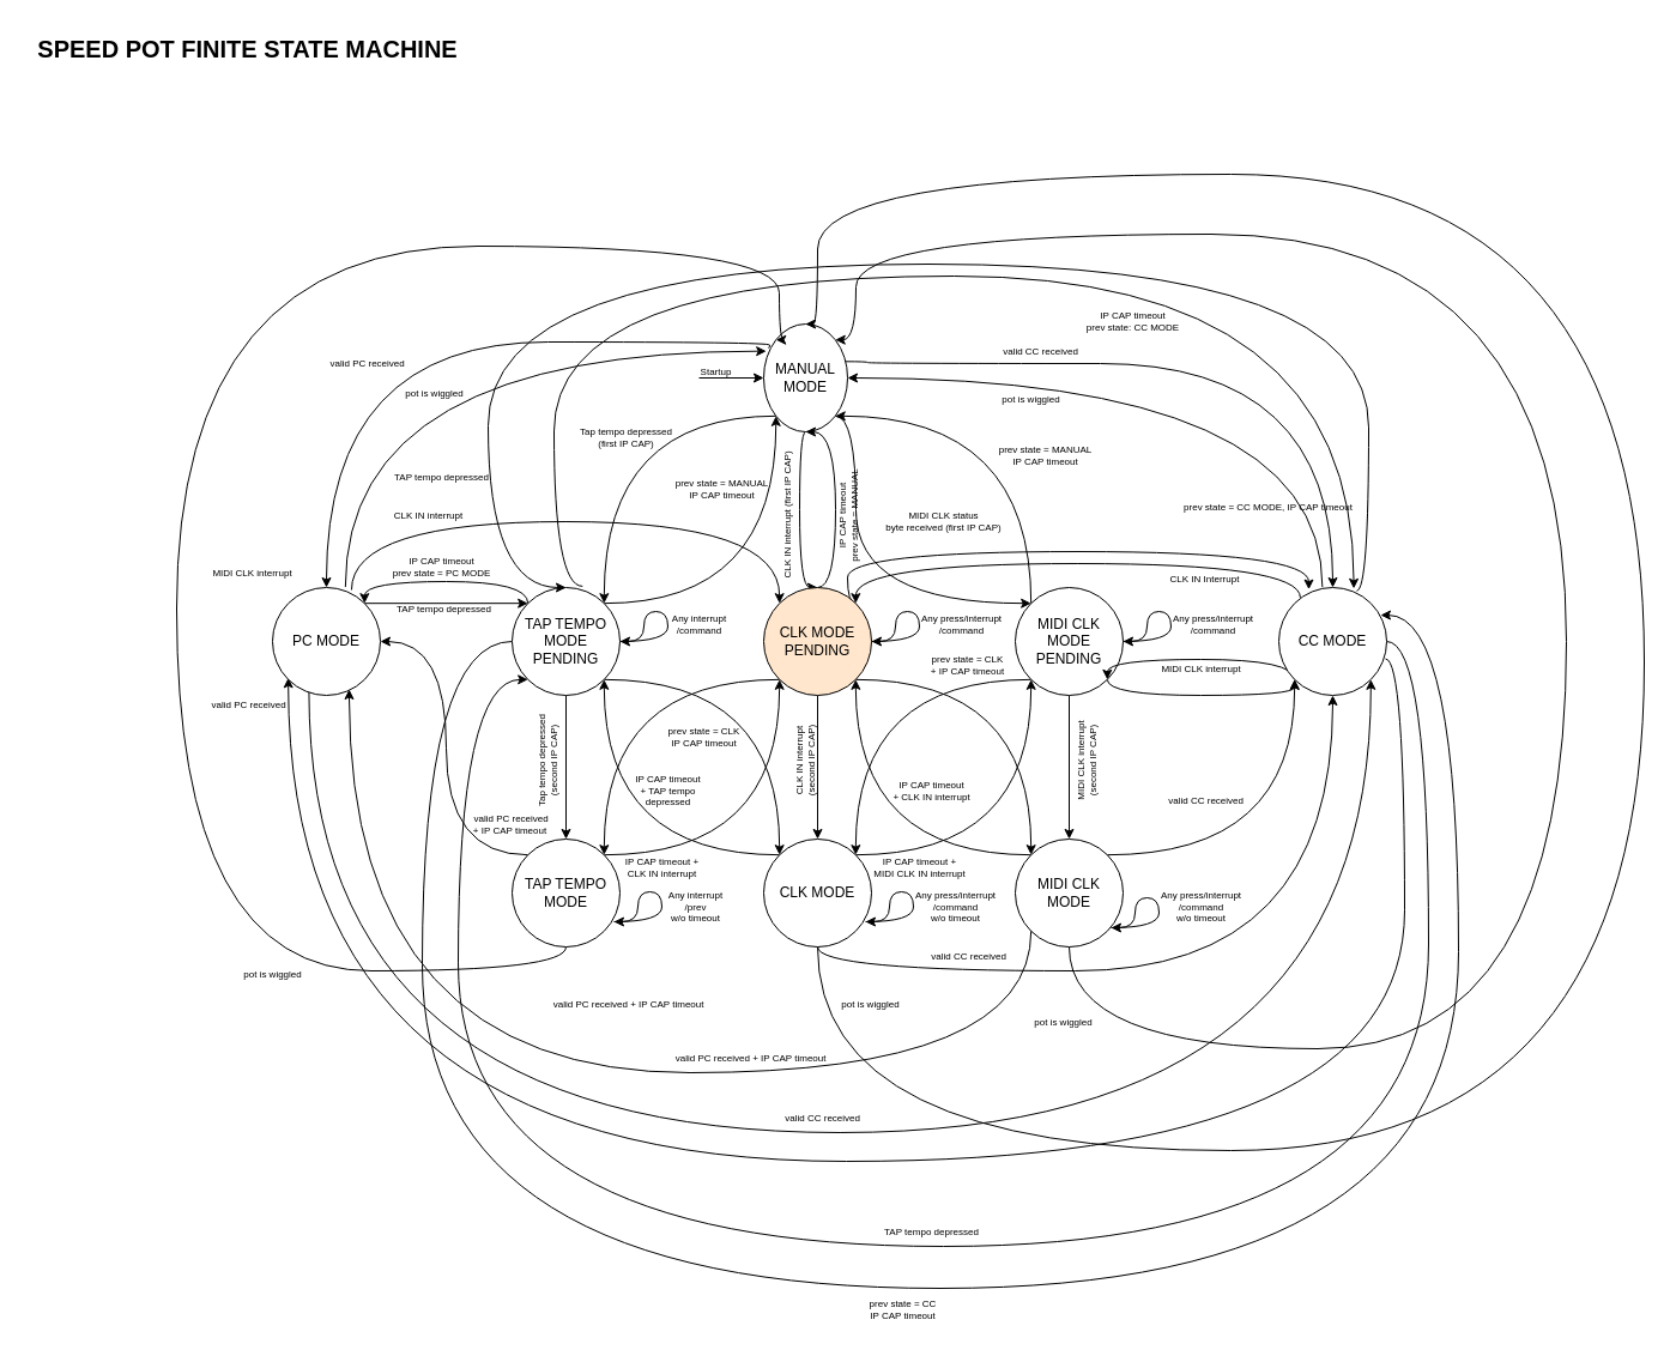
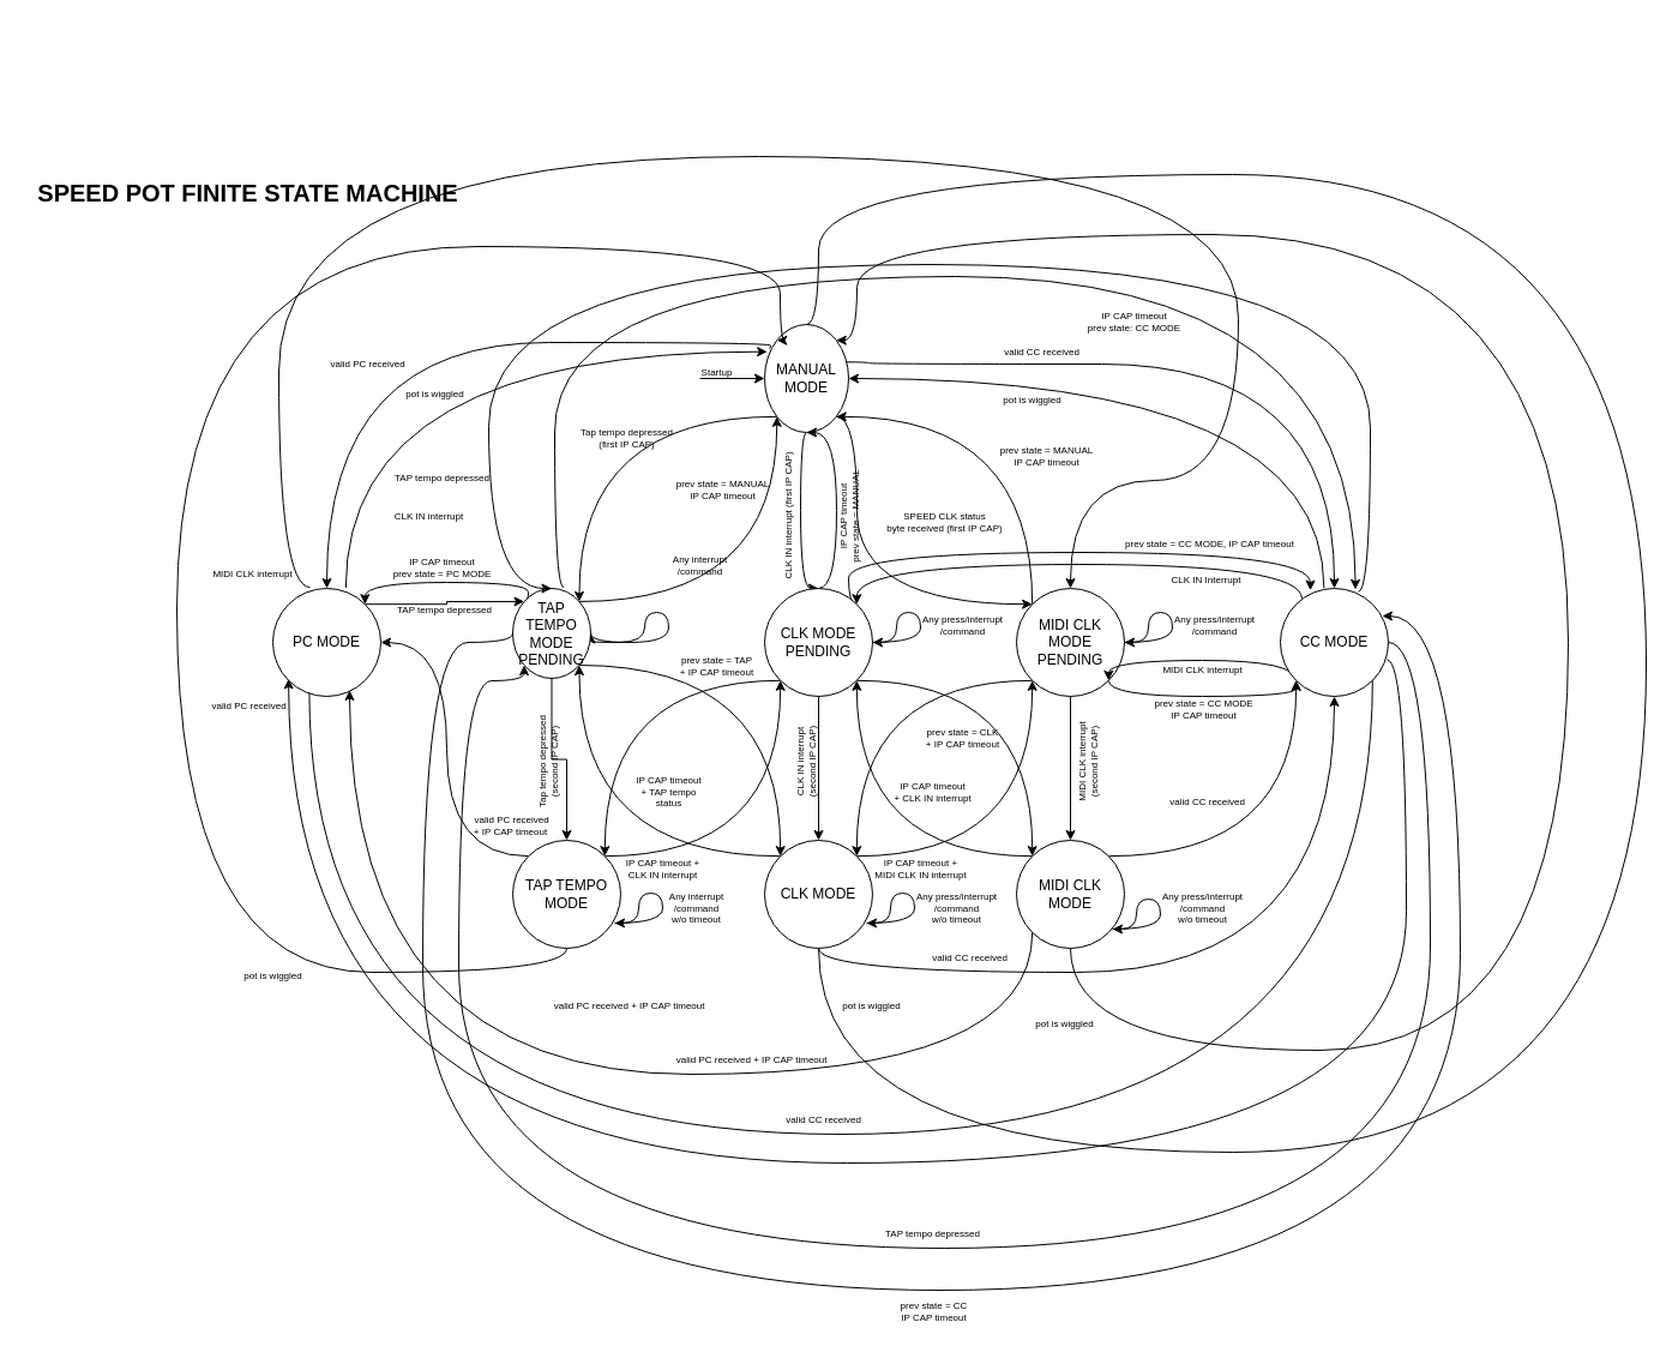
- <mxCell id="40" value="SPEED POT FINITE STATE MACHINE" style="text;html=1;align=center;verticalAlign=middle;resizable=0;points=[];autosize=1;strokeColor=none;fillColor=none;fontStyle=1;fontSize=20;" parent="1" vertex="1"><mxGeometry x="20.5" y="20" width="370" height="40" as="geometry" /></mxCell>
+ <mxCell id="40" value="SPEED POT FINITE STATE MACHINE" style="text;html=1;align=center;verticalAlign=middle;resizable=0;points=[];autosize=1;strokeColor=none;fillColor=none;fontStyle=1;fontSize=20;" parent="1" vertex="1"><mxGeometry x="20.5" y="140" width="370" height="40" as="geometry" /></mxCell>
+ <mxCell id="72" style="edgeStyle=orthogonalEdgeStyle;rounded=0;orthogonalLoop=1;jettySize=auto;html=1;exitX=0.344;exitY=-0.011;exitDx=0;exitDy=0;entryX=0.5;entryY=0;entryDx=0;entryDy=0;curved=1;exitPerimeter=0;" edge="1" parent="1" source="73" target="25"><mxGeometry relative="1" as="geometry"><Array as="points"><mxPoint x="232" y="489" /><mxPoint x="232" y="130" /><mxPoint x="1032" y="130" /><mxPoint x="1032" y="400" /><mxPoint x="892" y="400" /></Array></mxGeometry></mxCell>
- <mxCell id="33" style="edgeStyle=orthogonalEdgeStyle;rounded=0;orthogonalLoop=1;jettySize=auto;html=1;exitX=0.5;exitY=1;exitDx=0;exitDy=0;entryX=0.5;entryY=0;entryDx=0;entryDy=0;curved=1;" parent="1" source="34" target="7" edge="1"><mxGeometry relative="1" as="geometry"><Array as="points"><mxPoint x="682" y="960" /><mxPoint x="1372" y="960" /><mxPoint x="1372" y="145" /><mxPoint x="682" y="145" /></Array></mxGeometry></mxCell>
+ <mxCell id="33" style="edgeStyle=orthogonalEdgeStyle;rounded=0;orthogonalLoop=1;jettySize=auto;html=1;exitX=0.5;exitY=1;exitDx=0;exitDy=0;entryX=0.5;entryY=0;entryDx=0;entryDy=0;curved=1;endArrow=none;" parent="1" source="34" target="7" edge="1"><mxGeometry relative="1" as="geometry"><Array as="points"><mxPoint x="682" y="960" /><mxPoint x="1372" y="960" /><mxPoint x="1372" y="145" /><mxPoint x="682" y="145" /></Array></mxGeometry></mxCell>
- <mxCell id="80" value="&lt;div&gt;prev state = CC MODE, IP CAP timeout&lt;/div&gt;" style="text;html=1;align=center;verticalAlign=middle;resizable=0;points=[];autosize=1;strokeColor=none;fillColor=none;fontSize=8;" vertex="1" parent="1"><mxGeometry x="978" y="410" width="160" height="25" as="geometry" /></mxCell>
+ <mxCell id="80" value="&lt;div&gt;prev state = CC MODE, IP CAP timeout&lt;/div&gt;" style="text;html=1;align=center;verticalAlign=middle;resizable=0;points=[];autosize=1;strokeColor=none;fillColor=none;fontSize=8;" vertex="1" parent="1"><mxGeometry x="928" y="440" width="160" height="25" as="geometry" /></mxCell>
- <mxCell id="107" style="edgeStyle=orthogonalEdgeStyle;rounded=0;orthogonalLoop=1;jettySize=auto;html=1;exitX=0;exitY=0;exitDx=0;exitDy=0;entryX=0.733;entryY=0.022;entryDx=0;entryDy=0;entryPerimeter=0;curved=1;startArrow=classic;startFill=1;endArrow=none;" edge="1" parent="1" source="20" target="73"><mxGeometry relative="1" as="geometry"><Array as="points"><mxPoint x="650" y="435" /><mxPoint x="293" y="435" /></Array></mxGeometry></mxCell>
- <mxCell id="45" value="MIDI CLK status&lt;div&gt;byte received (first IP CAP)&lt;/div&gt;" style="text;html=1;align=center;verticalAlign=middle;resizable=0;points=[];autosize=1;strokeColor=none;fillColor=none;fontSize=8;" parent="1" vertex="1"><mxGeometry x="727" y="420" width="120" height="30" as="geometry" /></mxCell>
+ <mxCell id="45" value="SPEED CLK status&lt;div&gt;byte received (first IP CAP)&lt;/div&gt;" style="text;html=1;align=center;verticalAlign=middle;resizable=0;points=[];autosize=1;strokeColor=none;fillColor=none;fontSize=8;" parent="1" vertex="1"><mxGeometry x="727" y="420" width="120" height="30" as="geometry" /></mxCell>
- <mxCell id="59" value="Any interrupt&lt;div&gt;/command&lt;/div&gt;" style="text;html=1;align=center;verticalAlign=middle;resizable=0;points=[];autosize=1;strokeColor=none;fillColor=none;fontSize=8;" parent="1" vertex="1"><mxGeometry x="550" y="503" width="65" height="35" as="geometry" /></mxCell>
+ <mxCell id="59" value="Any interrupt&lt;div&gt;/command&lt;/div&gt;" style="text;html=1;align=center;verticalAlign=middle;resizable=0;points=[];autosize=1;strokeColor=none;fillColor=none;fontSize=8;" parent="1" vertex="1"><mxGeometry x="550" y="453" width="65" height="35" as="geometry" /></mxCell>
- <mxCell id="14" value="TAP TEMPO MODE PENDING" style="ellipse;whiteSpace=wrap;html=1;aspect=fixed;" parent="1" vertex="1"><mxGeometry x="427" y="490" width="90" height="90" as="geometry" /></mxCell>
+ <mxCell id="14" value="TAP TEMPO MODE PENDING" style="ellipse;whiteSpace=wrap;html=1;aspect=fixed;" parent="1" vertex="1"><mxGeometry x="427" y="490" width="65" height="75" as="geometry" /></mxCell>
- <mxCell id="20" value="CLK MODE PENDING" style="ellipse;whiteSpace=wrap;html=1;aspect=fixed;fillColor=#ffe6cc;" parent="1" vertex="1"><mxGeometry x="637" y="490" width="90" height="90" as="geometry" /></mxCell>
+ <mxCell id="20" value="CLK MODE PENDING" style="ellipse;whiteSpace=wrap;html=1;aspect=fixed;" parent="1" vertex="1"><mxGeometry x="637" y="490" width="90" height="90" as="geometry" /></mxCell>
+ <mxCell id="52" value="&lt;div&gt;prev state = TAP&lt;/div&gt;+ IP CAP timeout" style="text;html=1;align=center;verticalAlign=middle;resizable=0;points=[];autosize=1;strokeColor=none;fillColor=none;fontSize=8;" parent="1" vertex="1"><mxGeometry x="557" y="540" width="80" height="30" as="geometry" /></mxCell>
- <mxCell id="55" value="&lt;div&gt;prev state = CLK&lt;/div&gt;+ IP CAP timeout" style="text;html=1;align=center;verticalAlign=middle;resizable=0;points=[];autosize=1;strokeColor=none;fillColor=none;fontSize=8;" parent="1" vertex="1"><mxGeometry x="767" y="540" width="80" height="30" as="geometry" /></mxCell>
+ <mxCell id="55" value="&lt;div&gt;prev state = CLK&lt;/div&gt;+ IP CAP timeout" style="text;html=1;align=center;verticalAlign=middle;resizable=0;points=[];autosize=1;strokeColor=none;fillColor=none;fontSize=8;" parent="1" vertex="1"><mxGeometry x="762" y="600" width="80" height="30" as="geometry" /></mxCell>
- <mxCell id="70" style="edgeStyle=orthogonalEdgeStyle;rounded=0;orthogonalLoop=1;jettySize=auto;html=1;exitX=0.338;exitY=0.963;exitDx=0;exitDy=0;entryX=1;entryY=1;entryDx=0;entryDy=0;curved=1;exitPerimeter=0;" parent="1" source="73" target="69" edge="1"><mxGeometry relative="1" as="geometry"><Array as="points"><mxPoint x="257" y="945" /><mxPoint x="1144" y="945" /></Array></mxGeometry></mxCell>
+ <mxCell id="70" style="edgeStyle=orthogonalEdgeStyle;rounded=0;orthogonalLoop=1;jettySize=auto;html=1;exitX=0.338;exitY=0.963;exitDx=0;exitDy=0;entryX=1;entryY=1;entryDx=0;entryDy=0;curved=1;exitPerimeter=0;endArrow=none;" parent="1" source="73" target="69" edge="1"><mxGeometry relative="1" as="geometry"><Array as="points"><mxPoint x="257" y="945" /><mxPoint x="1144" y="945" /></Array></mxGeometry></mxCell>
+ <mxCell id="77" value="&lt;div&gt;prev state = CC MODE&lt;/div&gt;IP CAP timeout" style="text;html=1;align=center;verticalAlign=middle;resizable=0;points=[];autosize=1;strokeColor=none;fillColor=none;fontSize=8;" vertex="1" parent="1"><mxGeometry x="950" y="573" width="105" height="35" as="geometry" /></mxCell>
- <mxCell id="51" value="&lt;div&gt;prev state = CLK&lt;/div&gt;IP CAP timeout" style="text;html=1;align=center;verticalAlign=middle;resizable=0;points=[];autosize=1;strokeColor=none;fillColor=none;fontSize=8;" parent="1" vertex="1"><mxGeometry x="547" y="600" width="80" height="30" as="geometry" /></mxCell>
- <mxCell id="50" value="IP CAP timeout&lt;div&gt;+ TAP tempo&lt;/div&gt;&lt;div&gt;depressed&lt;/div&gt;" style="text;html=1;align=center;verticalAlign=middle;resizable=0;points=[];autosize=1;strokeColor=none;fillColor=none;fontSize=8;" parent="1" vertex="1"><mxGeometry x="517" y="640" width="80" height="40" as="geometry" /></mxCell>
+ <mxCell id="50" value="IP CAP timeout&lt;div&gt;+ TAP tempo&lt;/div&gt;&lt;div&gt;status&lt;/div&gt;" style="text;html=1;align=center;verticalAlign=middle;resizable=0;points=[];autosize=1;strokeColor=none;fillColor=none;fontSize=8;" parent="1" vertex="1"><mxGeometry x="517" y="640" width="80" height="40" as="geometry" /></mxCell>
- <mxCell id="94" value="Any interrupt&lt;div&gt;/prev&lt;/div&gt;&lt;div&gt;w/o timeout&lt;/div&gt;" style="text;html=1;align=center;verticalAlign=middle;resizable=0;points=[];autosize=1;strokeColor=none;fillColor=none;fontSize=8;" vertex="1" parent="1"><mxGeometry x="547" y="734" width="65" height="45" as="geometry" /></mxCell>
+ <mxCell id="94" value="Any interrupt&lt;div&gt;/command&lt;/div&gt;&lt;div&gt;w/o timeout&lt;/div&gt;" style="text;html=1;align=center;verticalAlign=middle;resizable=0;points=[];autosize=1;strokeColor=none;fillColor=none;fontSize=8;" vertex="1" parent="1"><mxGeometry x="547" y="734" width="65" height="45" as="geometry" /></mxCell>
- <mxCell id="98" value="prev state = CC&lt;div&gt;IP CAP timeout&lt;/div&gt;" style="text;html=1;align=center;verticalAlign=middle;resizable=0;points=[];autosize=1;strokeColor=none;fillColor=none;fontSize=8;" vertex="1" parent="1"><mxGeometry x="715" y="1075" width="75" height="35" as="geometry" /></mxCell>
+ <mxCell id="98" value="prev state = CC&lt;div&gt;IP CAP timeout&lt;/div&gt;" style="text;html=1;align=center;verticalAlign=middle;resizable=0;points=[];autosize=1;strokeColor=none;fillColor=none;fontSize=8;" vertex="1" parent="1"><mxGeometry x="740" y="1075" width="75" height="35" as="geometry" /></mxCell>
